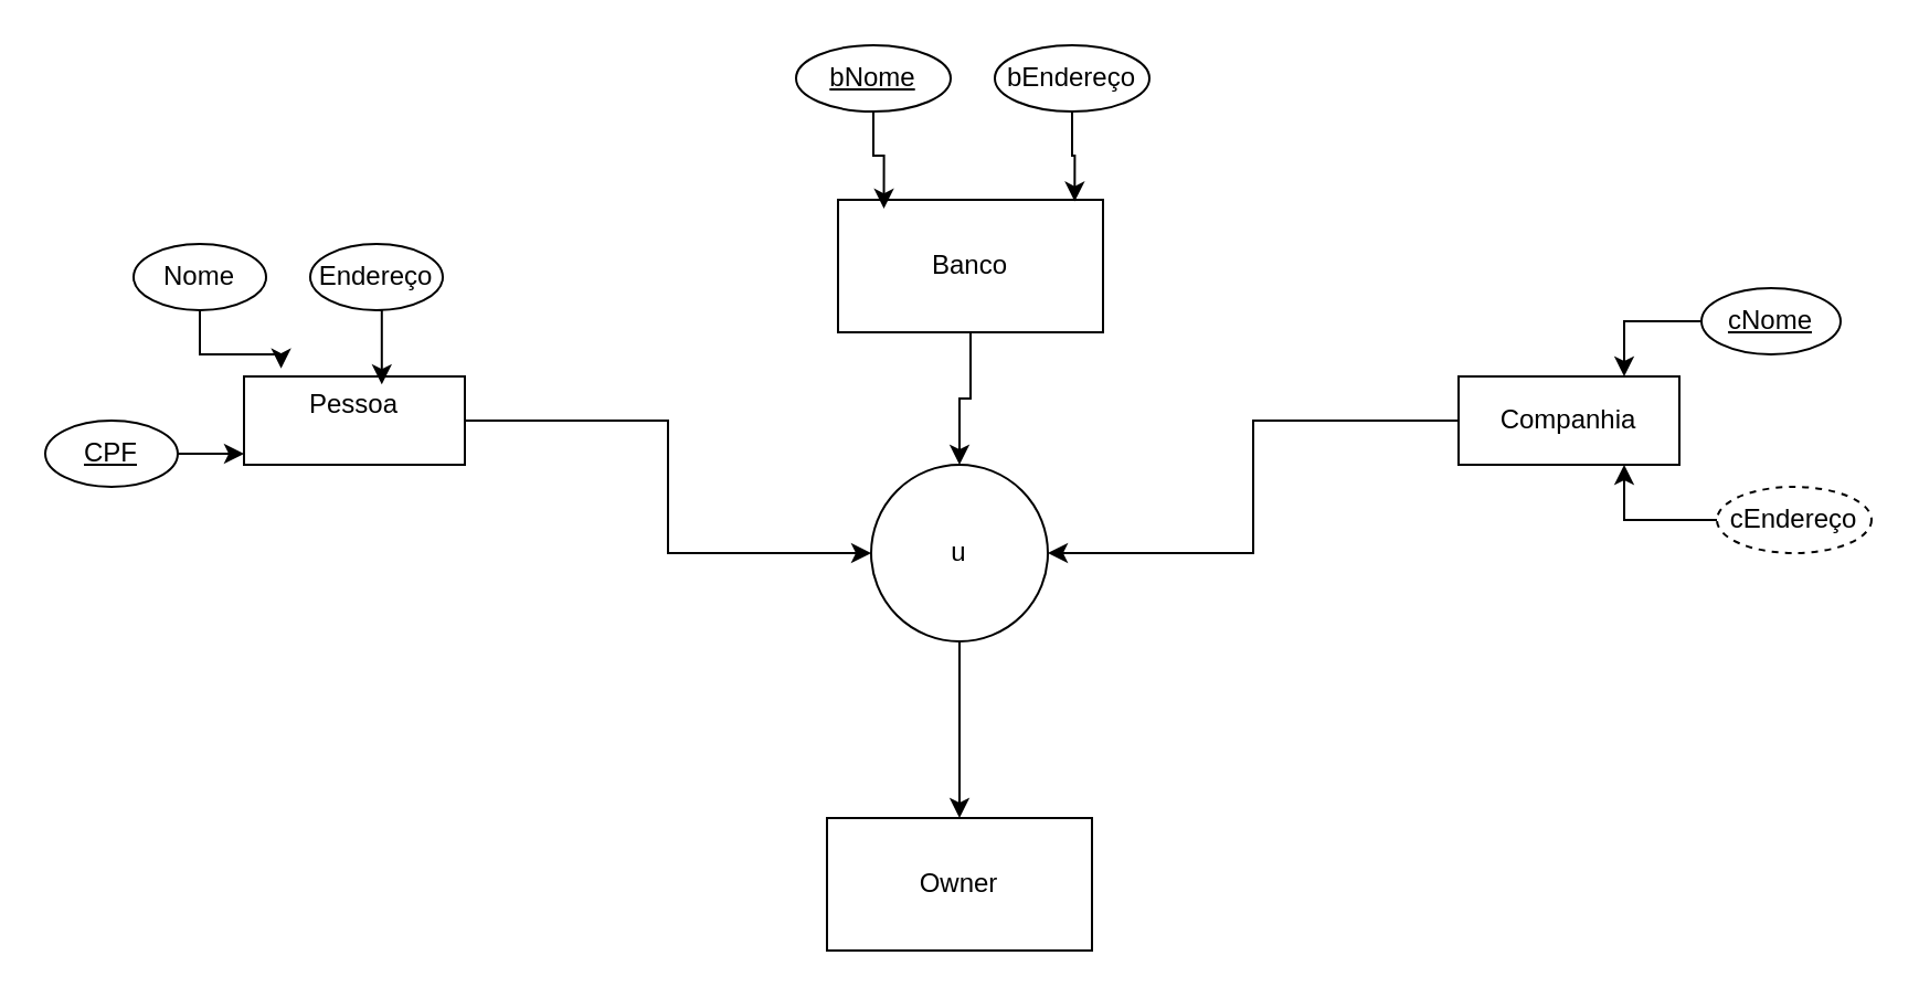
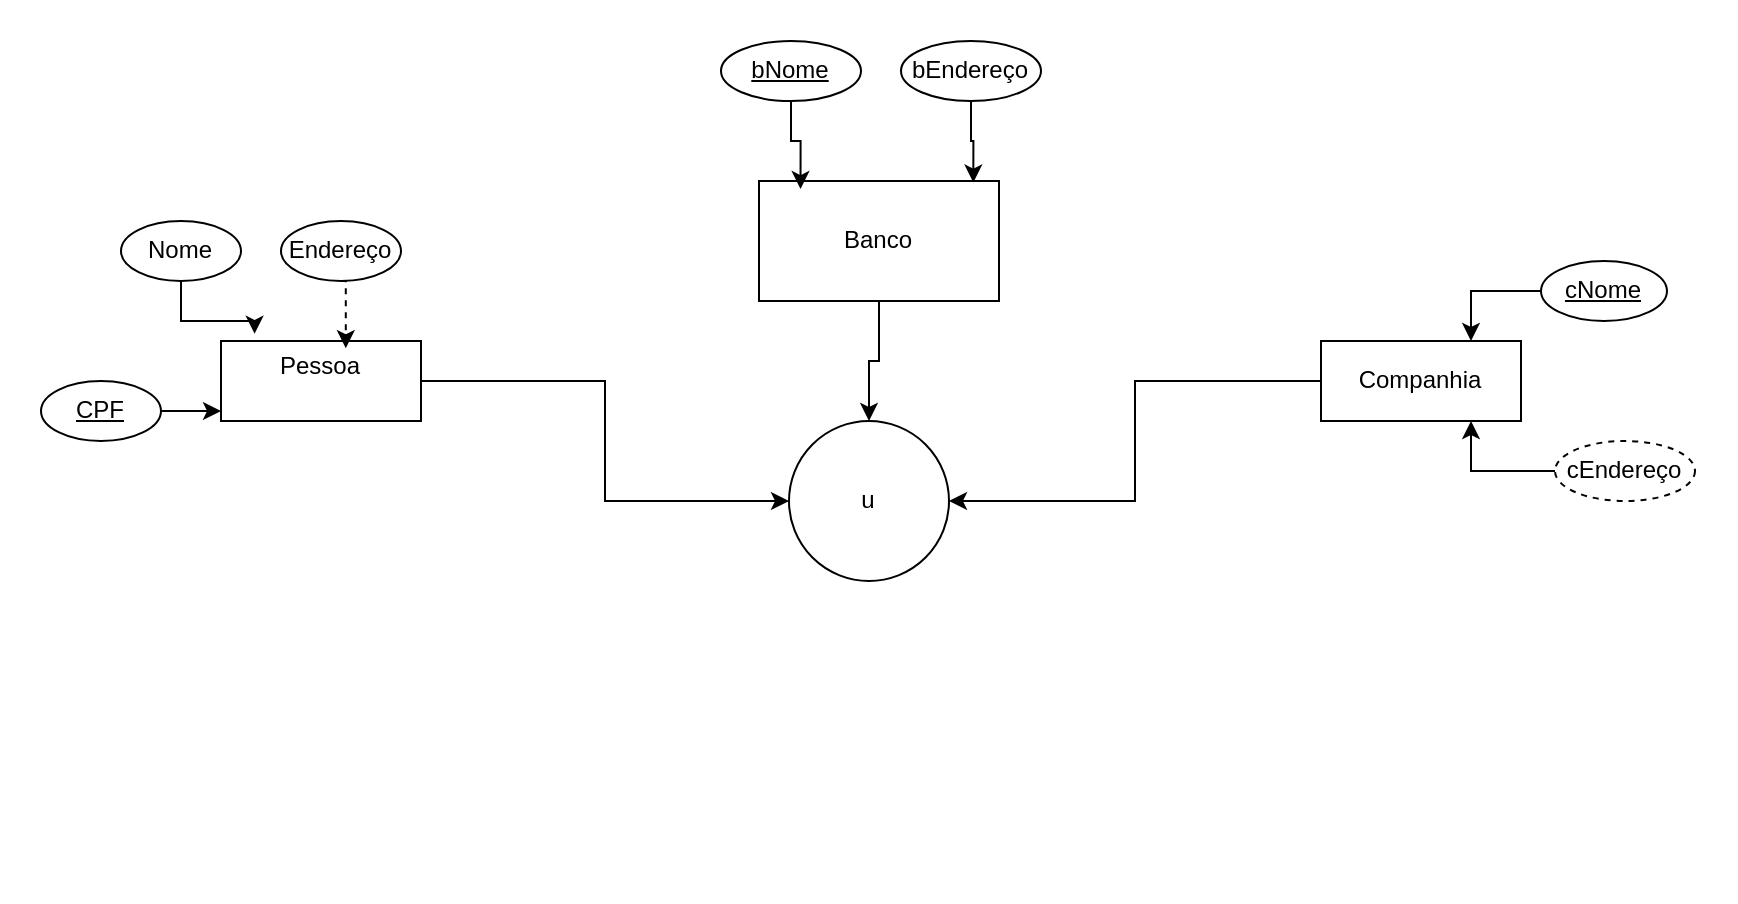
- <mxCell id="16" style="edgeStyle=orthogonalEdgeStyle;rounded=0;orthogonalLoop=1;jettySize=auto;html=1;exitX=0.5;exitY=1;exitDx=0;exitDy=0;entryX=0.624;entryY=0.09;entryDx=0;entryDy=0;entryPerimeter=0;" edge="1" parent="1" source="14" target="3"><mxGeometry relative="1" as="geometry" /></mxCell>
+ <mxCell id="16" style="edgeStyle=orthogonalEdgeStyle;rounded=0;orthogonalLoop=1;jettySize=auto;html=1;exitX=0.5;exitY=1;exitDx=0;exitDy=0;entryX=0.624;entryY=0.09;entryDx=0;entryDy=0;entryPerimeter=0;dashed=1;" edge="1" parent="1" source="14" target="3"><mxGeometry relative="1" as="geometry" /></mxCell>
- <mxCell id="8" style="edgeStyle=orthogonalEdgeStyle;rounded=0;orthogonalLoop=1;jettySize=auto;html=1;entryX=0.5;entryY=0;entryDx=0;entryDy=0;" edge="1" parent="1" source="9" target="10"><mxGeometry relative="1" as="geometry" /></mxCell>
- <mxCell id="10" value="&lt;font style=&quot;vertical-align: inherit;&quot;&gt;&lt;font style=&quot;vertical-align: inherit;&quot;&gt;Owner&lt;/font&gt;&lt;/font&gt;" style="rounded=0;whiteSpace=wrap;html=1;" vertex="1" parent="1"><mxGeometry x="374" y="370" width="120" height="60" as="geometry" /></mxCell>
